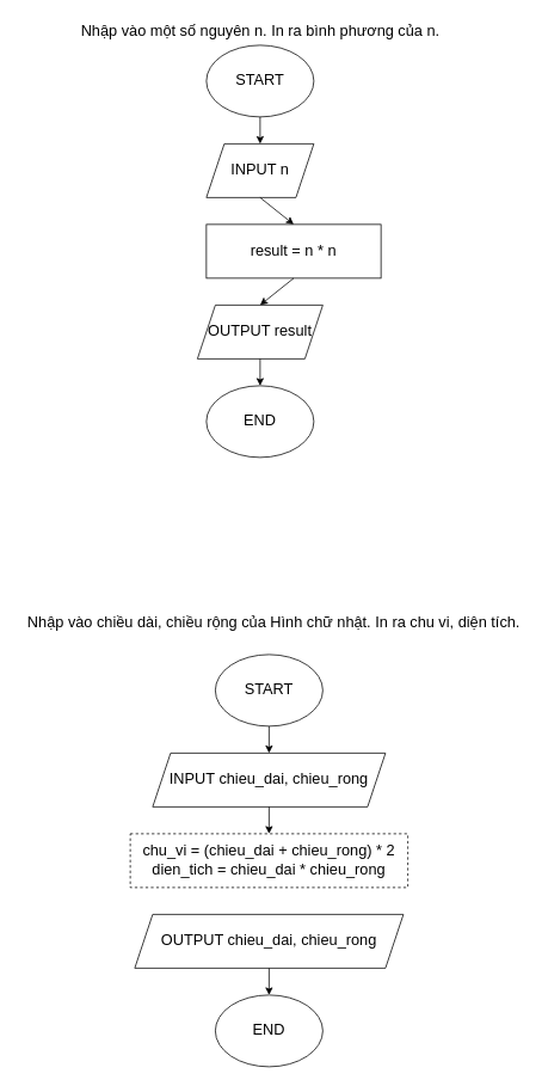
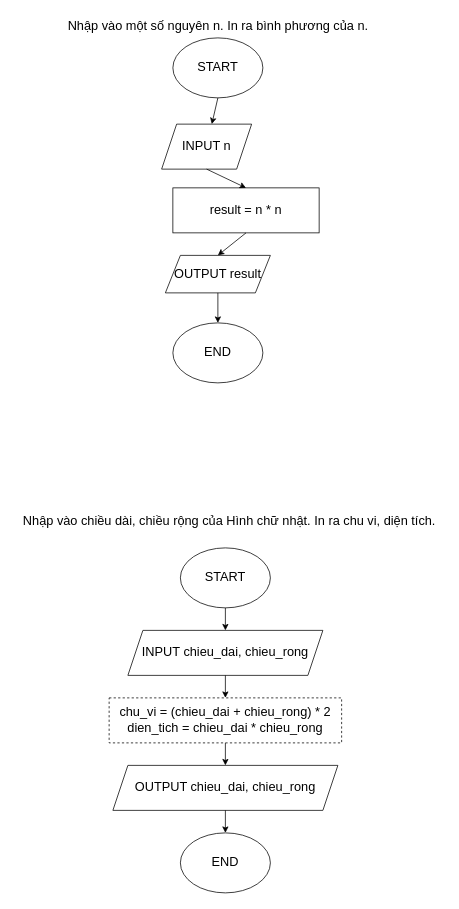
- <mxCell id="4" value="INPUT n" style="shape=parallelogram;perimeter=parallelogramPerimeter;whiteSpace=wrap;html=1;fixedSize=1;fontSize=17;" parent="1" vertex="1"><mxGeometry x="230" y="160" width="120" height="60" as="geometry" /></mxCell>
+ <mxCell id="4" value="INPUT n" style="shape=parallelogram;perimeter=parallelogramPerimeter;whiteSpace=wrap;html=1;fixedSize=1;fontSize=17;" parent="1" vertex="1"><mxGeometry x="215" y="165" width="120" height="60" as="geometry" /></mxCell>
- <mxCell id="6" value="OUTPUT result" style="shape=parallelogram;perimeter=parallelogramPerimeter;whiteSpace=wrap;html=1;fixedSize=1;fontSize=17;" parent="1" vertex="1"><mxGeometry x="220" y="340" width="140" height="60" as="geometry" /></mxCell>
+ <mxCell id="6" value="OUTPUT result" style="shape=parallelogram;perimeter=parallelogramPerimeter;whiteSpace=wrap;html=1;fixedSize=1;fontSize=17;" parent="1" vertex="1"><mxGeometry x="220" y="340" width="140" height="50" as="geometry" /></mxCell>
+ <mxCell id="20" value="" style="endArrow=classic;html=1;rounded=0;fontSize=17;exitX=0.5;exitY=1;exitDx=0;exitDy=0;entryX=0.5;entryY=0;entryDx=0;entryDy=0;" parent="1" source="15" target="16" edge="1"><mxGeometry width="50" height="50" relative="1" as="geometry"><mxPoint x="370" y="970" as="sourcePoint" /><mxPoint x="420" y="920" as="targetPoint" /></mxGeometry></mxCell>
